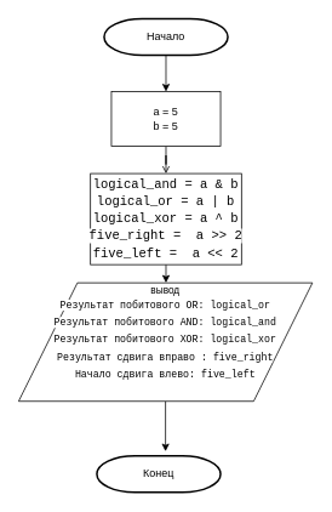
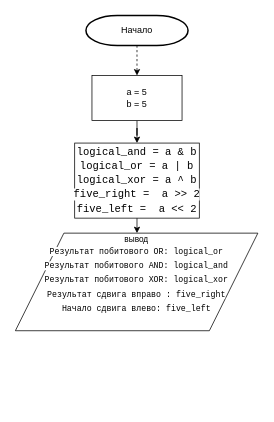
- <mxCell id="2" style="edgeStyle=orthogonalEdgeStyle;rounded=0;orthogonalLoop=1;jettySize=auto;html=1;exitX=0.5;exitY=1;exitDx=0;exitDy=0;exitPerimeter=0;entryX=0.5;entryY=0;entryDx=0;entryDy=0;" parent="1" source="3" target="6" edge="1"><mxGeometry relative="1" as="geometry" /></mxCell>
+ <mxCell id="2" style="edgeStyle=orthogonalEdgeStyle;rounded=0;orthogonalLoop=1;jettySize=auto;html=1;exitX=0.5;exitY=1;exitDx=0;exitDy=0;exitPerimeter=0;entryX=0.5;entryY=0;entryDx=0;entryDy=0;dashed=1;" parent="1" source="3" target="6" edge="1"><mxGeometry relative="1" as="geometry" /></mxCell>
- <mxCell id="5" style="edgeStyle=orthogonalEdgeStyle;rounded=0;orthogonalLoop=1;jettySize=auto;html=1;entryX=0.5;entryY=0;entryDx=0;entryDy=0;endArrow=open;" parent="1" source="6" target="8" edge="1"><mxGeometry relative="1" as="geometry" /></mxCell>
+ <mxCell id="5" style="edgeStyle=orthogonalEdgeStyle;rounded=0;orthogonalLoop=1;jettySize=auto;html=1;entryX=0.5;entryY=0;entryDx=0;entryDy=0;" parent="1" source="6" target="8" edge="1"><mxGeometry relative="1" as="geometry" /></mxCell>
- <mxCell id="9" style="edgeStyle=orthogonalEdgeStyle;rounded=0;orthogonalLoop=1;jettySize=auto;html=1;entryX=0.555;entryY=-0.125;entryDx=0;entryDy=0;entryPerimeter=0;" parent="1" source="10" target="4" edge="1"><mxGeometry relative="1" as="geometry" /></mxCell>
- <mxCell id="4" value="Конец" style="strokeWidth=2;html=1;shape=mxgraph.flowchart.terminator;whiteSpace=wrap;" parent="1" vertex="1"><mxGeometry x="106" y="500" width="136" height="40" as="geometry" /></mxCell>
